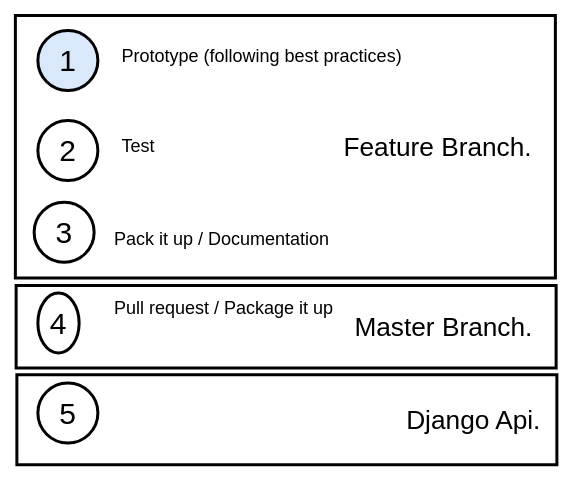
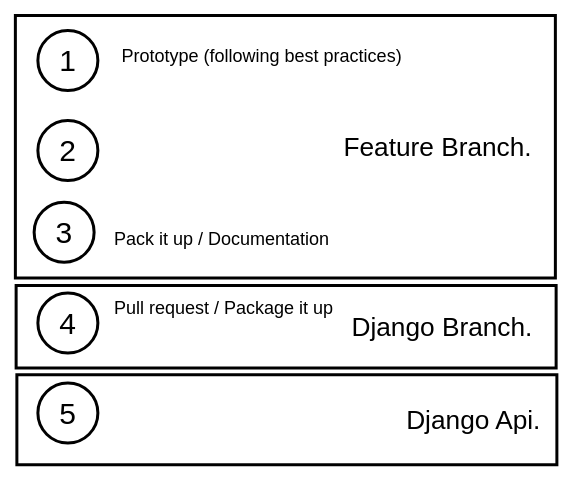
- <mxCell id="5" value="&lt;font style=&quot;font-size: 40px&quot;&gt;1&lt;/font&gt;" style="ellipse;whiteSpace=wrap;html=1;aspect=fixed;strokeWidth=4;fillColor=#dae8fc;" vertex="1" parent="1"><mxGeometry x="50" y="40" width="80" height="80" as="geometry" /></mxCell>
+ <mxCell id="5" value="&lt;font style=&quot;font-size: 40px&quot;&gt;1&lt;/font&gt;" style="ellipse;whiteSpace=wrap;html=1;aspect=fixed;strokeWidth=4;" vertex="1" parent="1"><mxGeometry x="50" y="40" width="80" height="80" as="geometry" /></mxCell>
- <mxCell id="13" value="&lt;font style=&quot;font-size: 24px;&quot;&gt;Test&lt;/font&gt;" style="text;html=1;strokeColor=none;fillColor=none;align=left;verticalAlign=middle;whiteSpace=wrap;rounded=0;fontSize=24;" vertex="1" parent="1"><mxGeometry x="160" y="180" width="280" height="30" as="geometry" /></mxCell>
- <mxCell id="8" value="&lt;font style=&quot;font-size: 40px&quot;&gt;4&lt;/font&gt;" style="ellipse;whiteSpace=wrap;html=1;aspect=fixed;strokeWidth=4;" vertex="1" parent="1"><mxGeometry x="50" y="390" width="55" height="80" as="geometry" /></mxCell>
+ <mxCell id="8" value="&lt;font style=&quot;font-size: 40px&quot;&gt;4&lt;/font&gt;" style="ellipse;whiteSpace=wrap;html=1;aspect=fixed;strokeWidth=4;" vertex="1" parent="1"><mxGeometry x="50" y="390" width="80" height="80" as="geometry" /></mxCell>
- <mxCell id="2" value="Master Branch.&amp;nbsp; &amp;nbsp;" style="rounded=0;whiteSpace=wrap;html=1;fontSize=35;strokeWidth=4;align=right;" vertex="1" parent="1"><mxGeometry x="21" y="380" width="720" height="110" as="geometry" /></mxCell>
+ <mxCell id="2" value="Django Branch.&amp;nbsp; &amp;nbsp;" style="rounded=0;whiteSpace=wrap;html=1;fontSize=35;strokeWidth=4;align=right;" vertex="1" parent="1"><mxGeometry x="21" y="380" width="720" height="110" as="geometry" /></mxCell>
